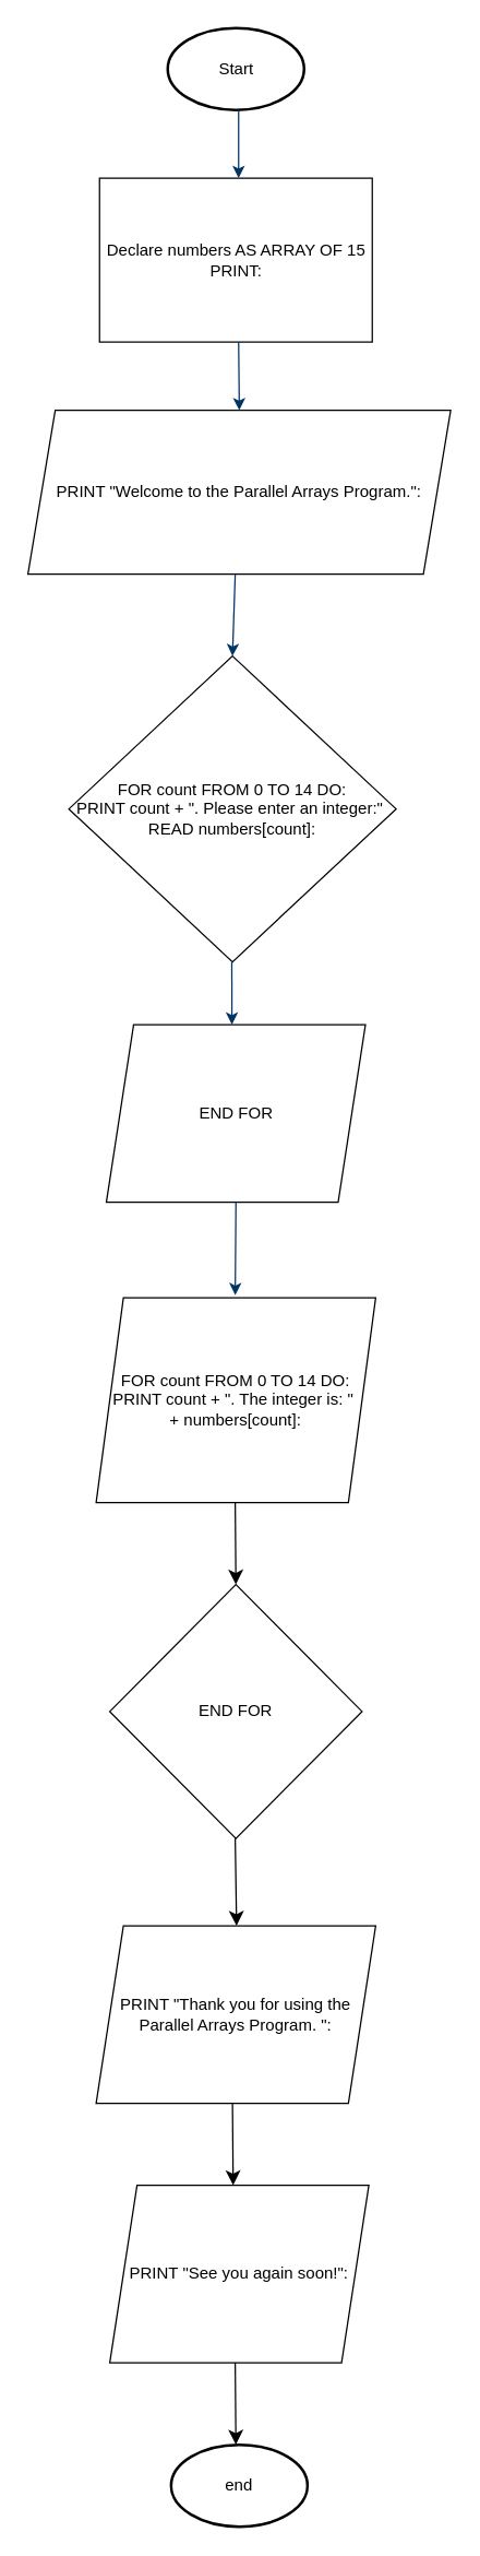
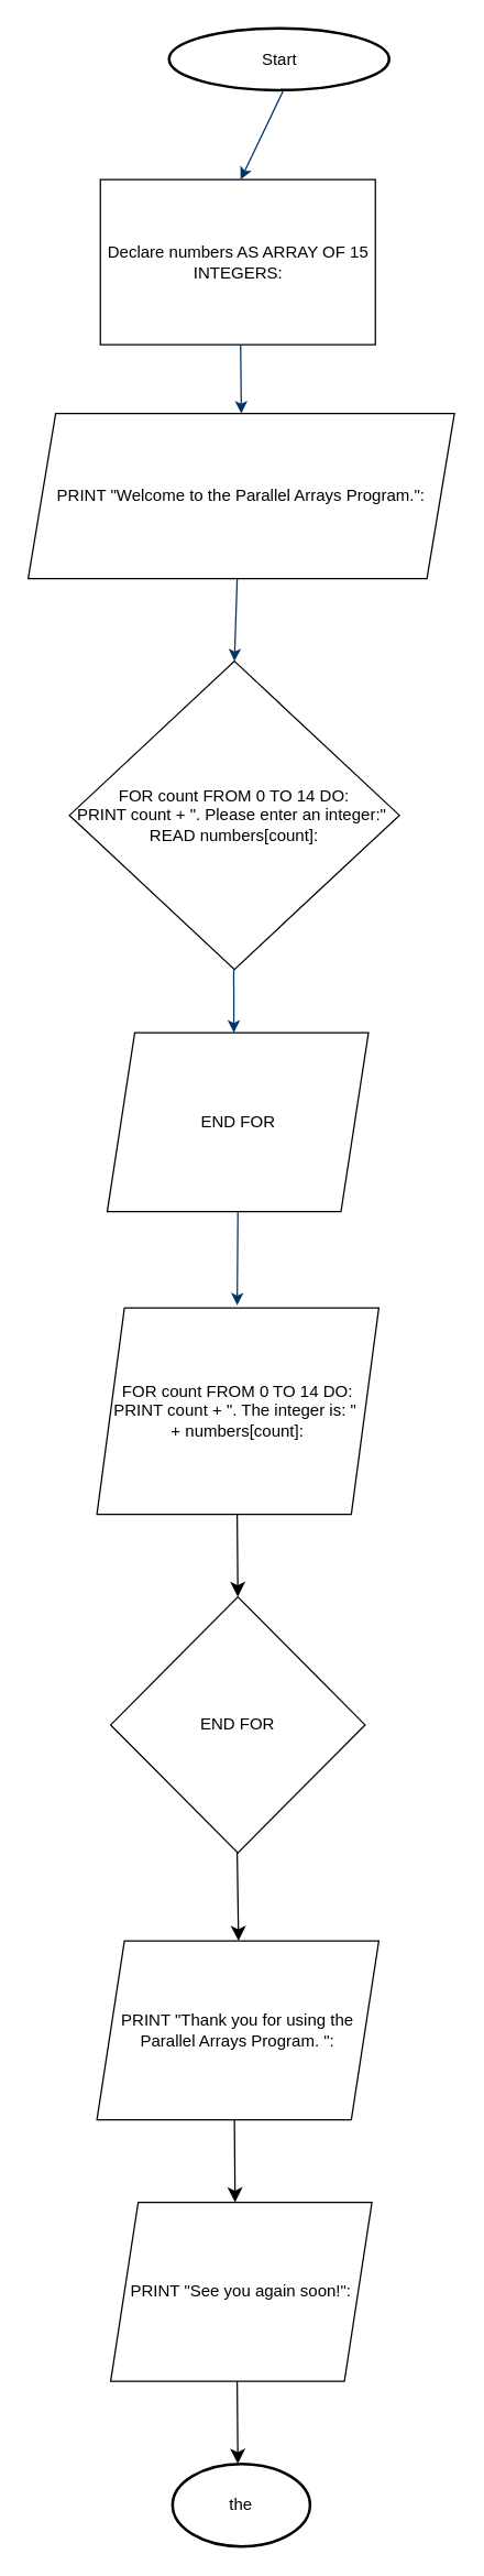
- <mxCell id="2" value="Start" style="strokeWidth=2;html=1;shape=mxgraph.flowchart.start_1;whiteSpace=wrap;" vertex="1" parent="1"><mxGeometry x="122.5" y="20" width="100" height="60" as="geometry" /></mxCell>
+ <mxCell id="2" value="Start" style="strokeWidth=2;html=1;shape=mxgraph.flowchart.start_1;whiteSpace=wrap;" vertex="1" parent="1"><mxGeometry x="122.5" y="20" width="160" height="45" as="geometry" /></mxCell>
- <mxCell id="4" value="Declare numbers AS ARRAY OF 15 PRINT:" style="rounded=0;whiteSpace=wrap;html=1;" vertex="1" parent="1"><mxGeometry x="72.5" y="130" width="200" height="120" as="geometry" /></mxCell>
+ <mxCell id="4" value="Declare numbers AS ARRAY OF 15 INTEGERS:" style="rounded=0;whiteSpace=wrap;html=1;" vertex="1" parent="1"><mxGeometry x="72.5" y="130" width="200" height="120" as="geometry" /></mxCell>
- <mxCell id="7" value="end" style="strokeWidth=2;html=1;shape=mxgraph.flowchart.start_1;whiteSpace=wrap;" vertex="1" parent="1"><mxGeometry x="125" y="1790" width="100" height="60" as="geometry" /></mxCell>
+ <mxCell id="7" value="the" style="strokeWidth=2;html=1;shape=mxgraph.flowchart.start_1;whiteSpace=wrap;" vertex="1" parent="1"><mxGeometry x="125" y="1790" width="100" height="60" as="geometry" /></mxCell>
